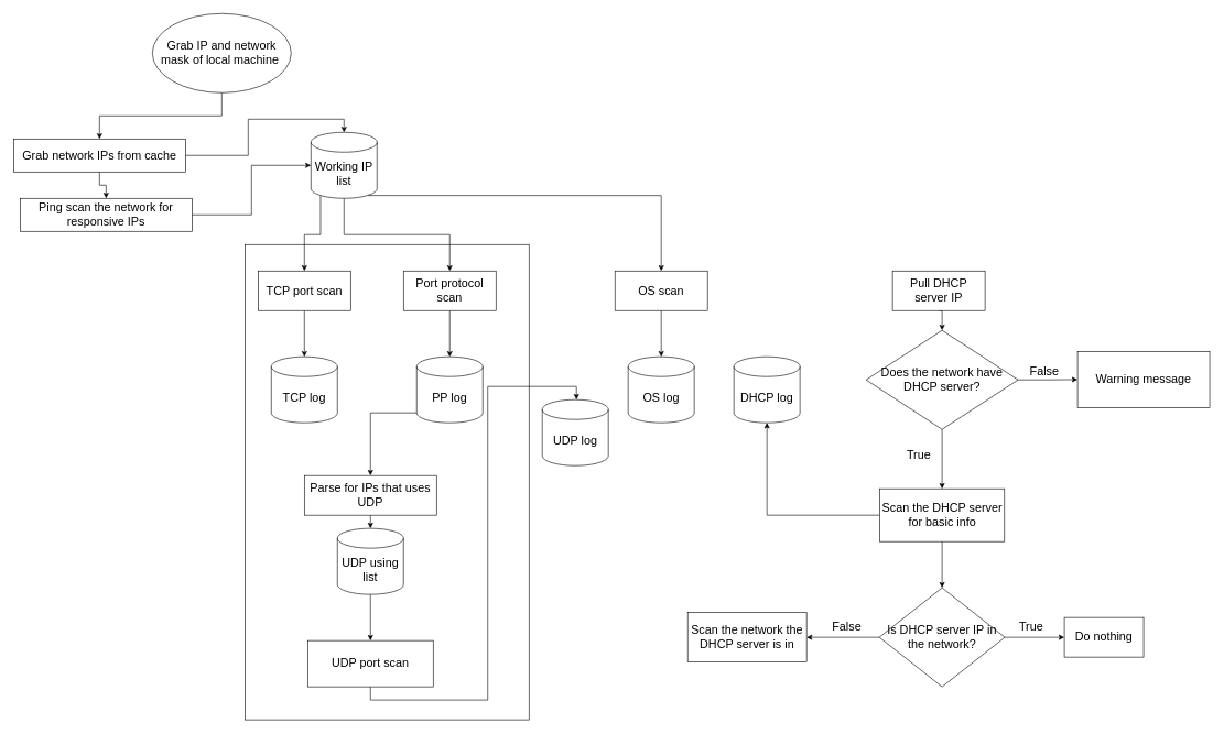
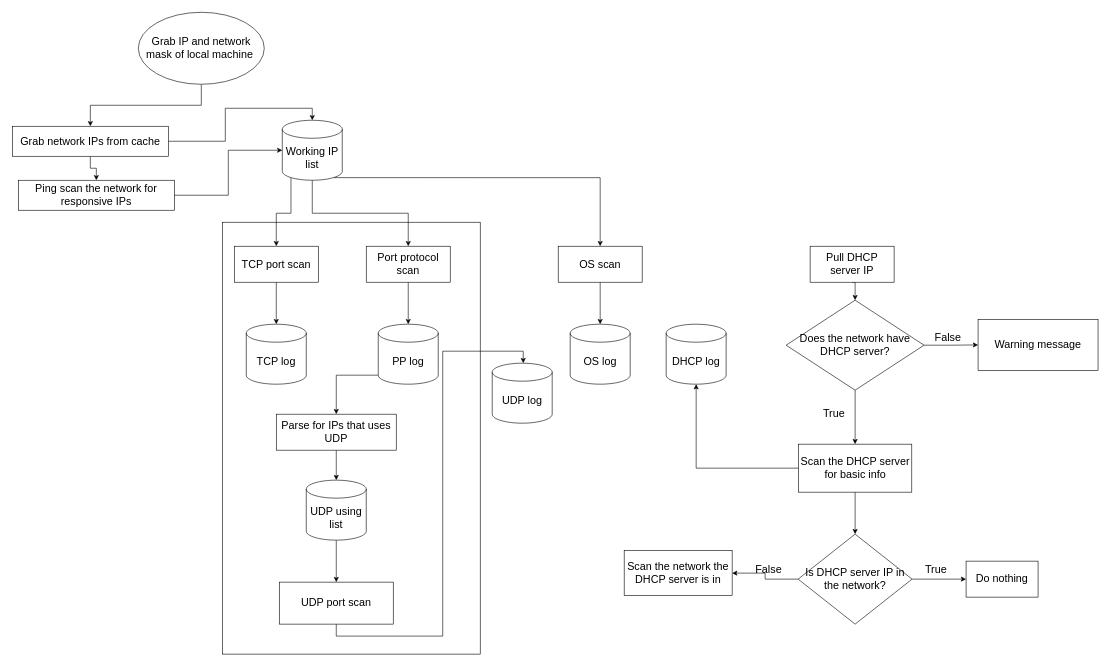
- <mxCell id="28" value="&lt;font style=&quot;font-size: 18px&quot;&gt;Parse for IPs that uses UDP&lt;/font&gt;" style="rounded=0;whiteSpace=wrap;html=1;" vertex="1" parent="1"><mxGeometry x="460" y="720" width="200" height="60" as="geometry" /></mxCell>
+ <mxCell id="28" value="&lt;font style=&quot;font-size: 18px&quot;&gt;Parse for IPs that uses UDP&lt;/font&gt;" style="rounded=0;whiteSpace=wrap;html=1;" vertex="1" parent="1"><mxGeometry x="460" y="690" width="200" height="60" as="geometry" /></mxCell>
- <mxCell id="48" value="&lt;font style=&quot;font-size: 18px&quot;&gt;Scan the network the DHCP server is in&lt;/font&gt;" style="rounded=0;whiteSpace=wrap;html=1;" vertex="1" parent="1"><mxGeometry x="1040" y="927.5" width="180" height="75" as="geometry" /></mxCell>
+ <mxCell id="48" value="&lt;font style=&quot;font-size: 18px&quot;&gt;Scan the network the DHCP server is in&lt;/font&gt;" style="rounded=0;whiteSpace=wrap;html=1;" vertex="1" parent="1"><mxGeometry x="1040" y="917.5" width="180" height="75" as="geometry" /></mxCell>
